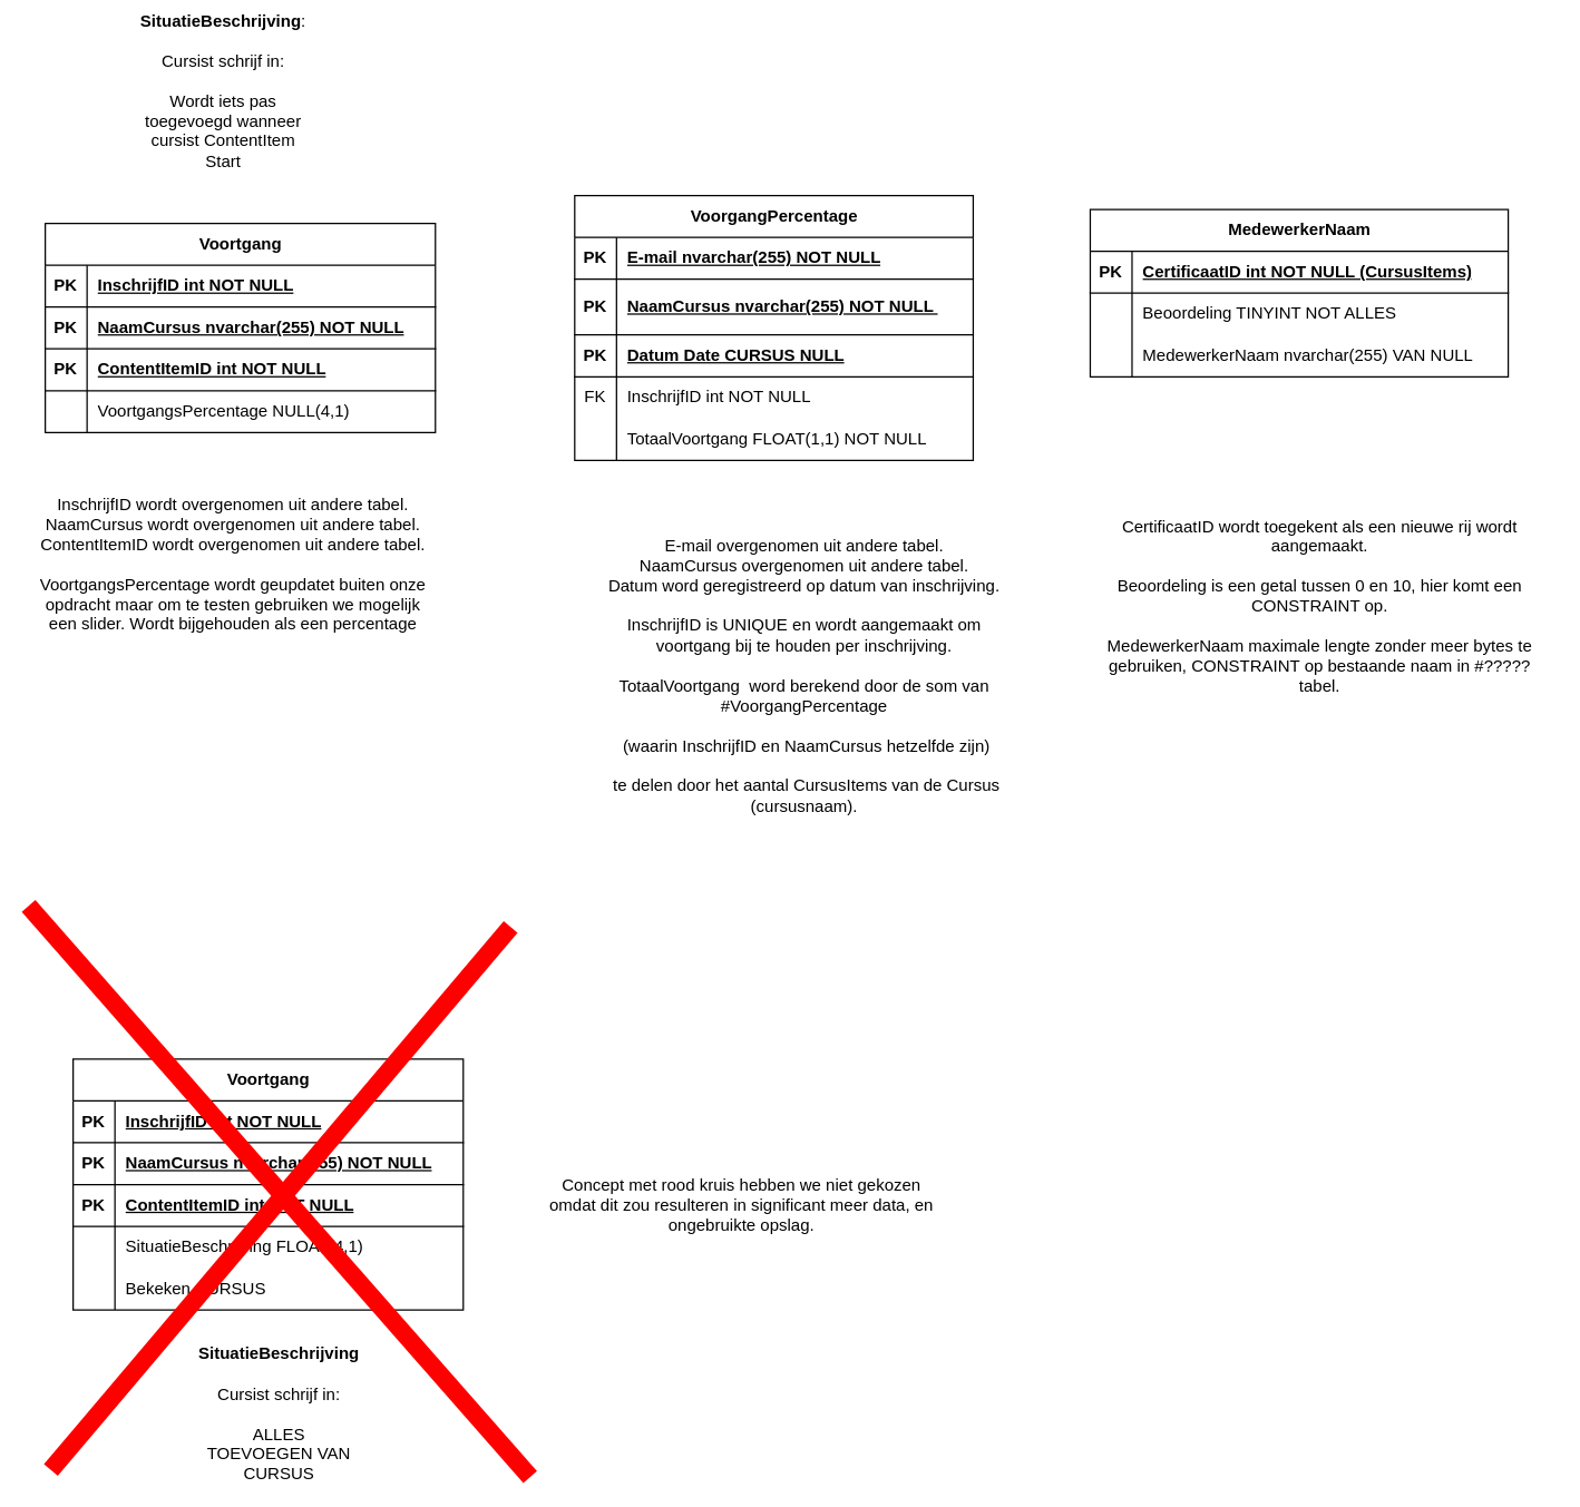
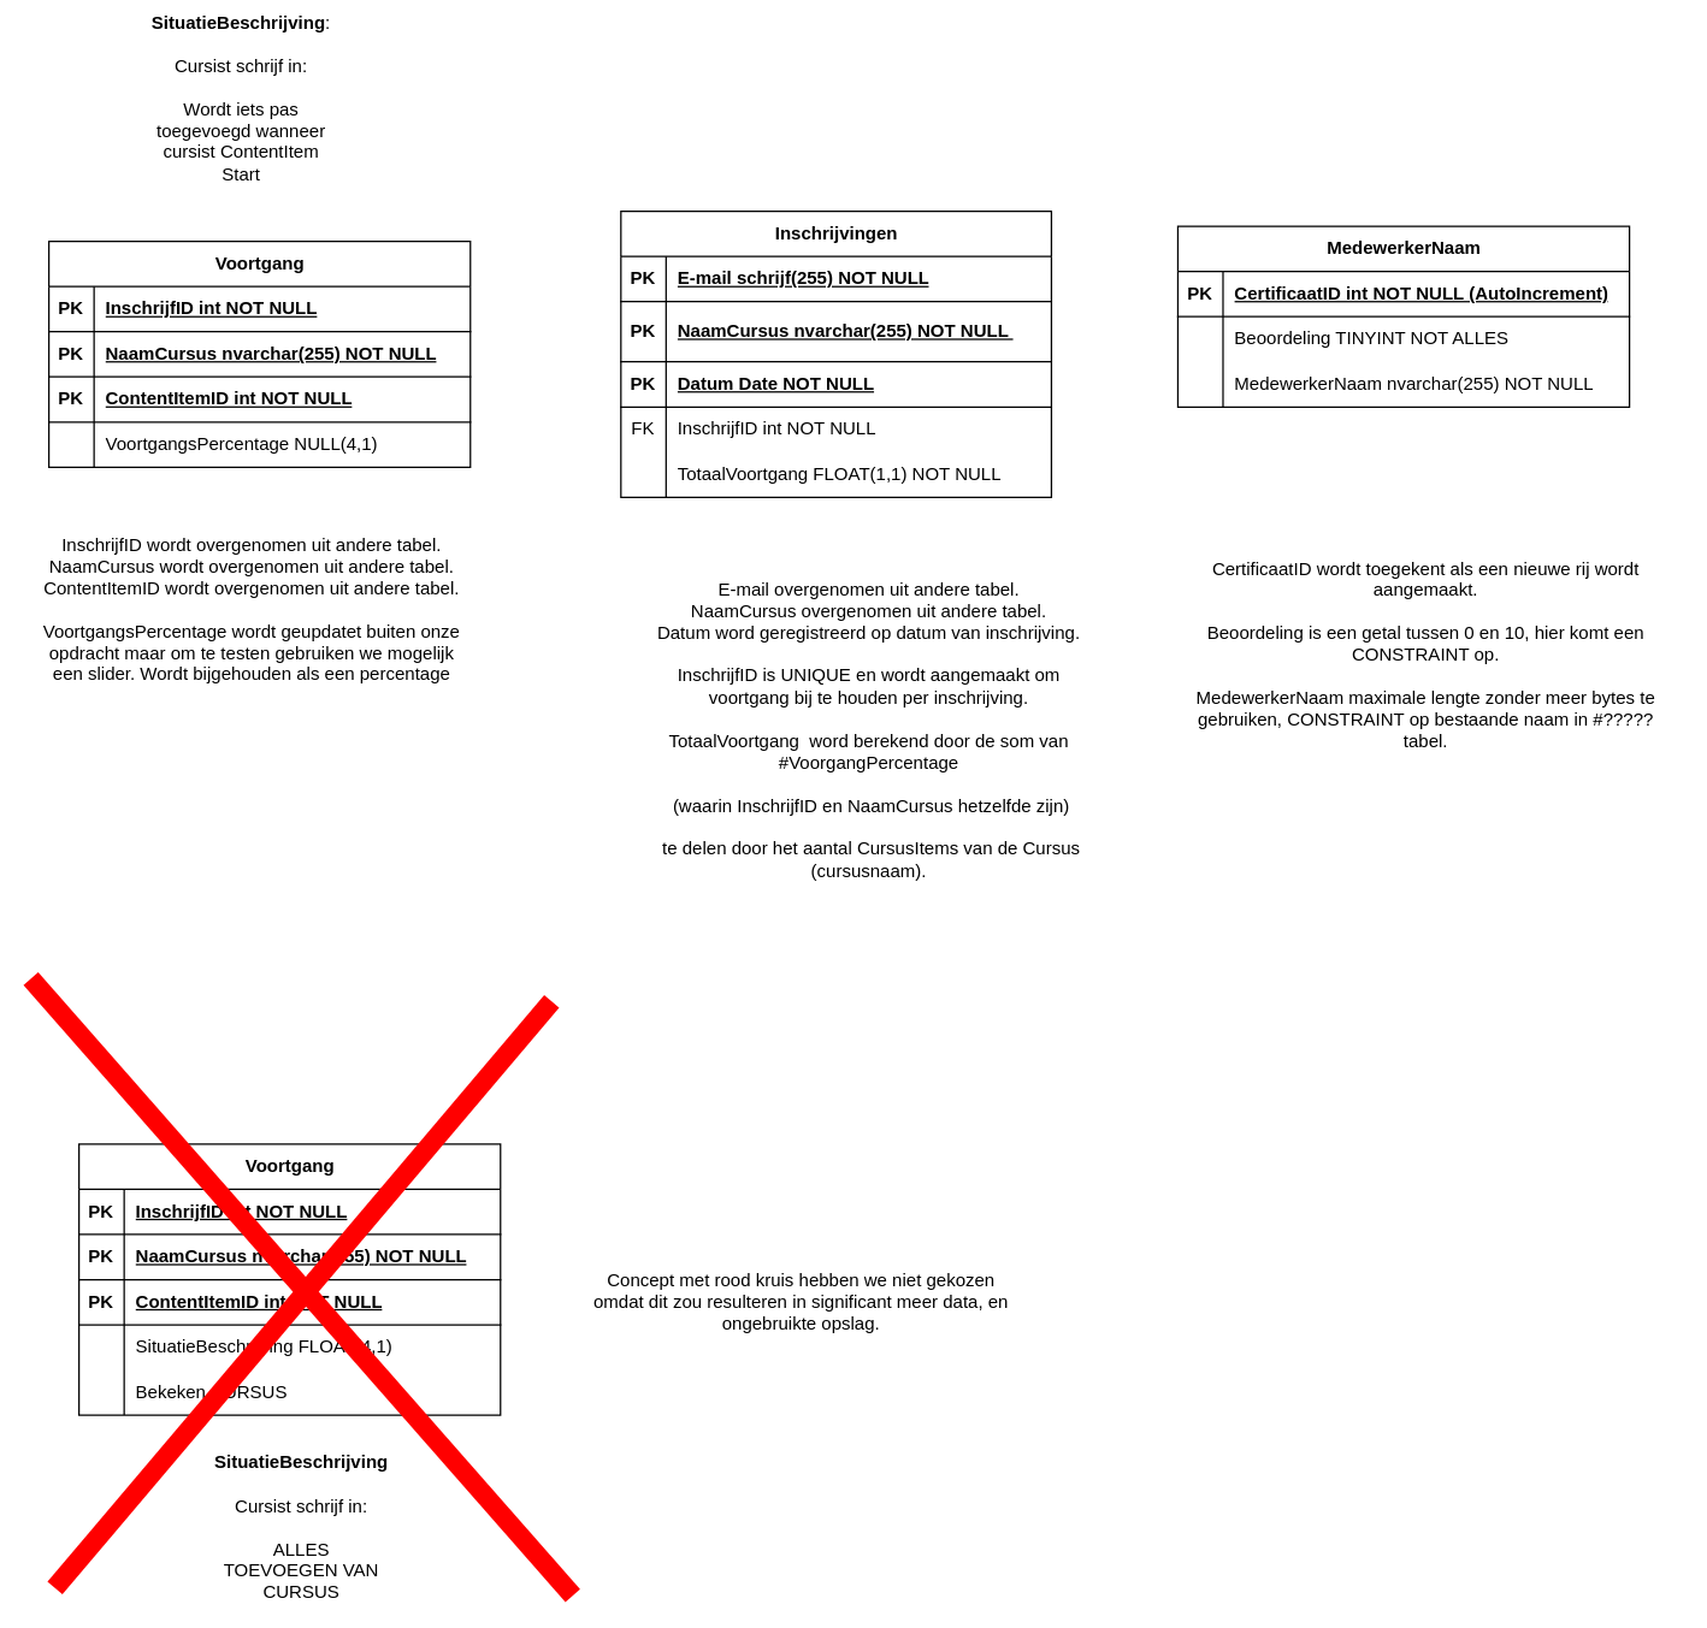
- <mxCell id="2" value="VoorgangPercentage" style="shape=table;startSize=30;container=1;collapsible=1;childLayout=tableLayout;fixedRows=1;rowLines=0;fontStyle=1;align=center;resizeLast=1;html=1;" vertex="1" parent="1"><mxGeometry x="412" y="140" width="286" height="190" as="geometry" /></mxCell>
+ <mxCell id="2" value="Inschrijvingen" style="shape=table;startSize=30;container=1;collapsible=1;childLayout=tableLayout;fixedRows=1;rowLines=0;fontStyle=1;align=center;resizeLast=1;html=1;" vertex="1" parent="1"><mxGeometry x="412" y="140" width="286" height="190" as="geometry" /></mxCell>
- <mxCell id="5" value="E-mail nvarchar(255) NOT NULL" style="shape=partialRectangle;connectable=0;fillColor=none;top=0;left=0;bottom=0;right=0;align=left;spacingLeft=6;fontStyle=5;overflow=hidden;whiteSpace=wrap;html=1;" vertex="1" parent="3"><mxGeometry x="30" width="256" height="30" as="geometry"><mxRectangle width="256" height="30" as="alternateBounds" /></mxGeometry></mxCell>
+ <mxCell id="5" value="E-mail schrijf(255) NOT NULL" style="shape=partialRectangle;connectable=0;fillColor=none;top=0;left=0;bottom=0;right=0;align=left;spacingLeft=6;fontStyle=5;overflow=hidden;whiteSpace=wrap;html=1;" vertex="1" parent="3"><mxGeometry x="30" width="256" height="30" as="geometry"><mxRectangle width="256" height="30" as="alternateBounds" /></mxGeometry></mxCell>
- <mxCell id="57" value="CertificaatID int NOT NULL (CursusItems)" style="shape=partialRectangle;connectable=0;fillColor=none;top=0;left=0;bottom=0;right=0;align=left;spacingLeft=6;fontStyle=5;overflow=hidden;whiteSpace=wrap;html=1;" vertex="1" parent="55"><mxGeometry x="30" width="270" height="30" as="geometry"><mxRectangle width="270" height="30" as="alternateBounds" /></mxGeometry></mxCell>
+ <mxCell id="57" value="CertificaatID int NOT NULL (AutoIncrement)" style="shape=partialRectangle;connectable=0;fillColor=none;top=0;left=0;bottom=0;right=0;align=left;spacingLeft=6;fontStyle=5;overflow=hidden;whiteSpace=wrap;html=1;" vertex="1" parent="55"><mxGeometry x="30" width="270" height="30" as="geometry"><mxRectangle width="270" height="30" as="alternateBounds" /></mxGeometry></mxCell>
- <mxCell id="11" value="Datum Date CURSUS NULL" style="shape=partialRectangle;connectable=0;fillColor=none;top=0;left=0;bottom=0;right=0;align=left;spacingLeft=6;fontStyle=5;overflow=hidden;whiteSpace=wrap;html=1;" vertex="1" parent="9"><mxGeometry x="30" width="256" height="30" as="geometry"><mxRectangle width="256" height="30" as="alternateBounds" /></mxGeometry></mxCell>
+ <mxCell id="11" value="Datum Date NOT NULL" style="shape=partialRectangle;connectable=0;fillColor=none;top=0;left=0;bottom=0;right=0;align=left;spacingLeft=6;fontStyle=5;overflow=hidden;whiteSpace=wrap;html=1;" vertex="1" parent="9"><mxGeometry x="30" width="256" height="30" as="geometry"><mxRectangle width="256" height="30" as="alternateBounds" /></mxGeometry></mxCell>
- <mxCell id="63" value="MedewerkerNaam nvarchar(255) VAN NULL" style="shape=partialRectangle;connectable=0;fillColor=none;top=0;left=0;bottom=0;right=0;align=left;spacingLeft=6;overflow=hidden;whiteSpace=wrap;html=1;" vertex="1" parent="61"><mxGeometry x="30" width="270" height="30" as="geometry"><mxRectangle width="270" height="30" as="alternateBounds" /></mxGeometry></mxCell>
+ <mxCell id="63" value="MedewerkerNaam nvarchar(255) NOT NULL" style="shape=partialRectangle;connectable=0;fillColor=none;top=0;left=0;bottom=0;right=0;align=left;spacingLeft=6;overflow=hidden;whiteSpace=wrap;html=1;" vertex="1" parent="61"><mxGeometry x="30" width="270" height="30" as="geometry"><mxRectangle width="270" height="30" as="alternateBounds" /></mxGeometry></mxCell>
